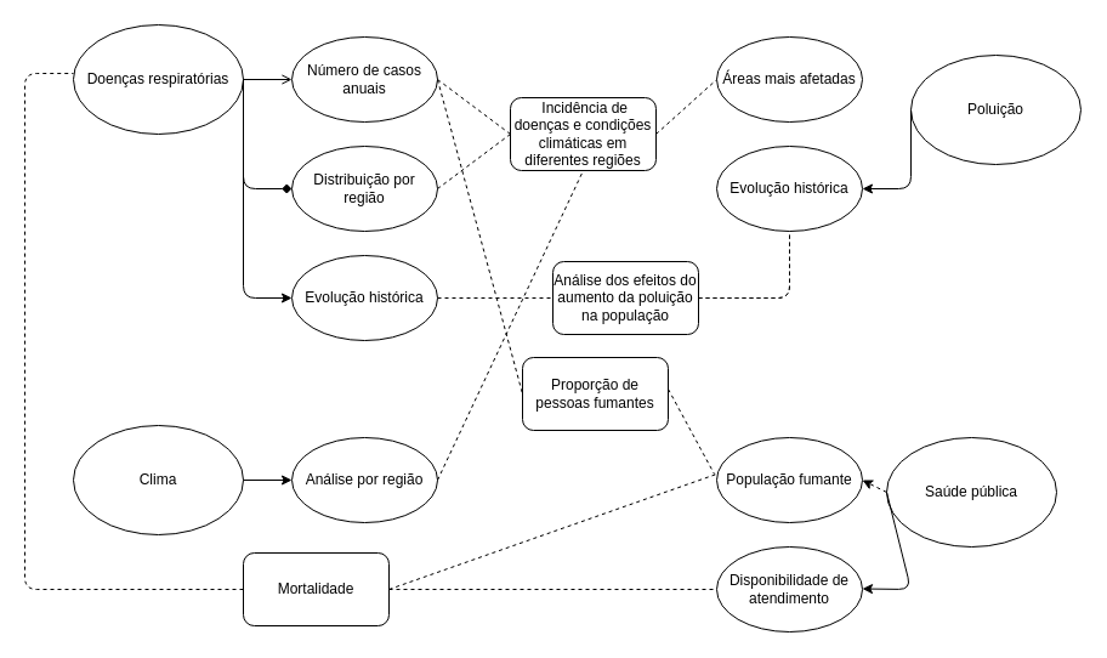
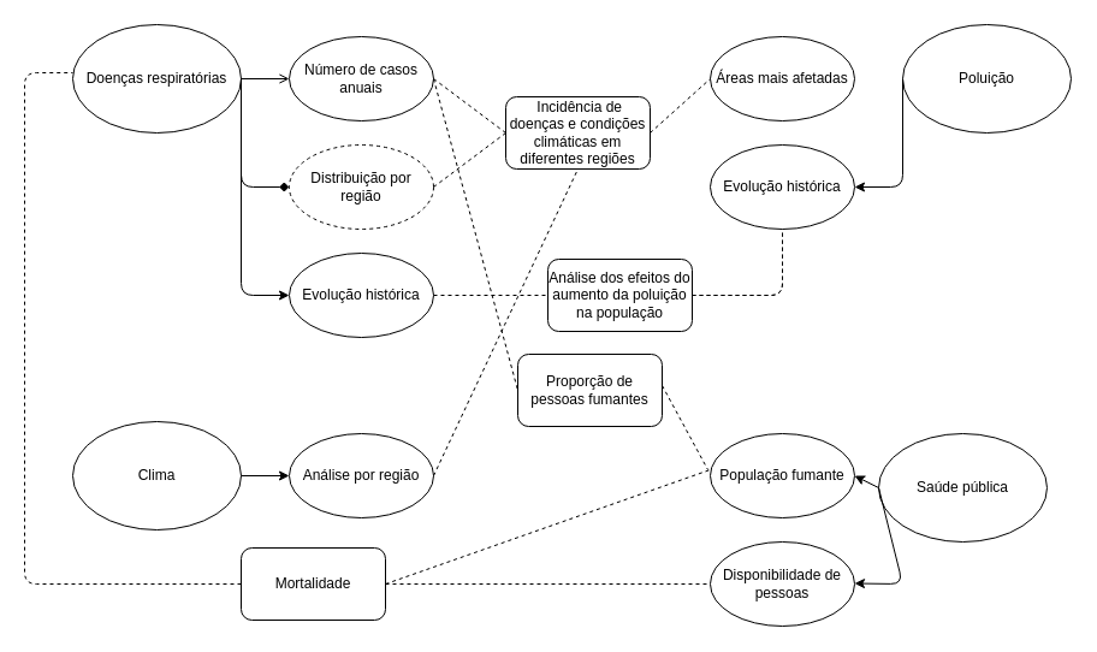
- <mxCell id="6" value="Poluição" style="ellipse;whiteSpace=wrap;html=1;" parent="1" vertex="1"><mxGeometry x="750" y="45" width="140" height="90" as="geometry" /></mxCell>
+ <mxCell id="6" value="Poluição" style="ellipse;whiteSpace=wrap;html=1;" parent="1" vertex="1"><mxGeometry x="750" y="20" width="140" height="90" as="geometry" /></mxCell>
- <mxCell id="4" value="Distribuição por região" style="ellipse;whiteSpace=wrap;html=1;" parent="1" vertex="1"><mxGeometry x="240" y="120" width="120" height="70" as="geometry" /></mxCell>
+ <mxCell id="4" value="Distribuição por região" style="ellipse;whiteSpace=wrap;html=1;dashed=1;" parent="1" vertex="1"><mxGeometry x="240" y="120" width="120" height="70" as="geometry" /></mxCell>
- <mxCell id="27" value="" style="endArrow=classic;html=1;entryX=1;entryY=0.5;entryDx=0;entryDy=0;exitX=0;exitY=0.5;exitDx=0;exitDy=0;dashed=1;" edge="1" parent="1" source="25" target="26"><mxGeometry width="50" height="50" relative="1" as="geometry"><mxPoint x="760" y="75" as="sourcePoint" /><mxPoint x="720" y="165" as="targetPoint" /><Array as="points" /></mxGeometry></mxCell>
+ <mxCell id="27" value="" style="endArrow=classic;html=1;entryX=1;entryY=0.5;entryDx=0;entryDy=0;exitX=0;exitY=0.5;exitDx=0;exitDy=0;" edge="1" parent="1" source="25" target="26"><mxGeometry width="50" height="50" relative="1" as="geometry"><mxPoint x="760" y="75" as="sourcePoint" /><mxPoint x="720" y="165" as="targetPoint" /><Array as="points" /></mxGeometry></mxCell>
- <mxCell id="31" value="Disponibilidade de atendimento" style="ellipse;whiteSpace=wrap;html=1;" vertex="1" parent="1"><mxGeometry x="590" y="450" width="120" height="70" as="geometry" /></mxCell>
+ <mxCell id="31" value="Disponibilidade de pessoas" style="ellipse;whiteSpace=wrap;html=1;" vertex="1" parent="1"><mxGeometry x="590" y="450" width="120" height="70" as="geometry" /></mxCell>
